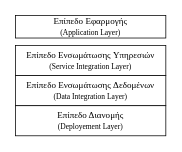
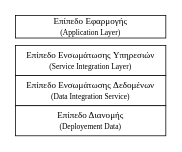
- <mxCell id="4" value="&lt;font style=&quot;background-color: light-dark(#ffffff, var(--ge-dark-color, #121212));&quot; face=&quot;Garamond&quot;&gt;Επίπεδο&amp;nbsp;&lt;/font&gt;&lt;font style=&quot;color: light-dark(rgb(0, 0, 0), rgb(255, 255, 255)); background-color: light-dark(#ffffff, var(--ge-dark-color, #121212));&quot; face=&quot;Garamond&quot;&gt;Ενσωμάτωσης&amp;nbsp;&lt;/font&gt;&lt;span style=&quot;background-color: light-dark(#ffffff, var(--ge-dark-color, #121212)); color: light-dark(rgb(0, 0, 0), rgb(255, 255, 255)); font-family: Garamond;&quot;&gt;Δεδομένων&lt;/span&gt;&lt;div&gt;&lt;span style=&quot;font-family: Garamond; font-size: 10px;&quot;&gt;(Data Integration Layer)&lt;/span&gt;&lt;span style=&quot;background-color: light-dark(#ffffff, var(--ge-dark-color, #121212)); color: light-dark(rgb(0, 0, 0), rgb(255, 255, 255)); font-family: Garamond;&quot;&gt;&lt;/span&gt;&lt;/div&gt;" style="rounded=0;whiteSpace=wrap;html=1;" vertex="1" parent="1"><mxGeometry x="20" y="100" width="200" height="40" as="geometry" /></mxCell>
+ <mxCell id="4" value="&lt;font style=&quot;background-color: light-dark(#ffffff, var(--ge-dark-color, #121212));&quot; face=&quot;Garamond&quot;&gt;Επίπεδο&amp;nbsp;&lt;/font&gt;&lt;font style=&quot;color: light-dark(rgb(0, 0, 0), rgb(255, 255, 255)); background-color: light-dark(#ffffff, var(--ge-dark-color, #121212));&quot; face=&quot;Garamond&quot;&gt;Ενσωμάτωσης&amp;nbsp;&lt;/font&gt;&lt;span style=&quot;background-color: light-dark(#ffffff, var(--ge-dark-color, #121212)); color: light-dark(rgb(0, 0, 0), rgb(255, 255, 255)); font-family: Garamond;&quot;&gt;Δεδομένων&lt;/span&gt;&lt;div&gt;&lt;span style=&quot;font-family: Garamond; font-size: 10px;&quot;&gt;(Data Integration Service)&lt;/span&gt;&lt;span style=&quot;background-color: light-dark(#ffffff, var(--ge-dark-color, #121212)); color: light-dark(rgb(0, 0, 0), rgb(255, 255, 255)); font-family: Garamond;&quot;&gt;&lt;/span&gt;&lt;/div&gt;" style="rounded=0;whiteSpace=wrap;html=1;" vertex="1" parent="1"><mxGeometry x="20" y="100" width="200" height="40" as="geometry" /></mxCell>
- <mxCell id="5" value="&lt;font style=&quot;background-color: light-dark(#ffffff, var(--ge-dark-color, #121212));&quot; face=&quot;Garamond&quot;&gt;Επίπεδο Διανομής&lt;/font&gt;&lt;div&gt;&lt;span style=&quot;font-family: Garamond; font-size: 10px;&quot;&gt;(Deployement&amp;nbsp;&lt;/span&gt;&lt;span style=&quot;font-family: Garamond; font-size: 10px; background-color: transparent; color: light-dark(rgb(0, 0, 0), rgb(255, 255, 255));&quot;&gt;Layer)&lt;/span&gt;&lt;/div&gt;" style="rounded=0;whiteSpace=wrap;html=1;" vertex="1" parent="1"><mxGeometry x="20" y="140" width="200" height="40" as="geometry" /></mxCell>
+ <mxCell id="5" value="&lt;font style=&quot;background-color: light-dark(#ffffff, var(--ge-dark-color, #121212));&quot; face=&quot;Garamond&quot;&gt;Επίπεδο Διανομής&lt;/font&gt;&lt;div&gt;&lt;span style=&quot;font-family: Garamond; font-size: 10px;&quot;&gt;(Deployement&amp;nbsp;&lt;/span&gt;&lt;span style=&quot;font-family: Garamond; font-size: 10px; background-color: transparent; color: light-dark(rgb(0, 0, 0), rgb(255, 255, 255));&quot;&gt;Data)&lt;/span&gt;&lt;/div&gt;" style="rounded=0;whiteSpace=wrap;html=1;" vertex="1" parent="1"><mxGeometry x="20" y="140" width="200" height="40" as="geometry" /></mxCell>
